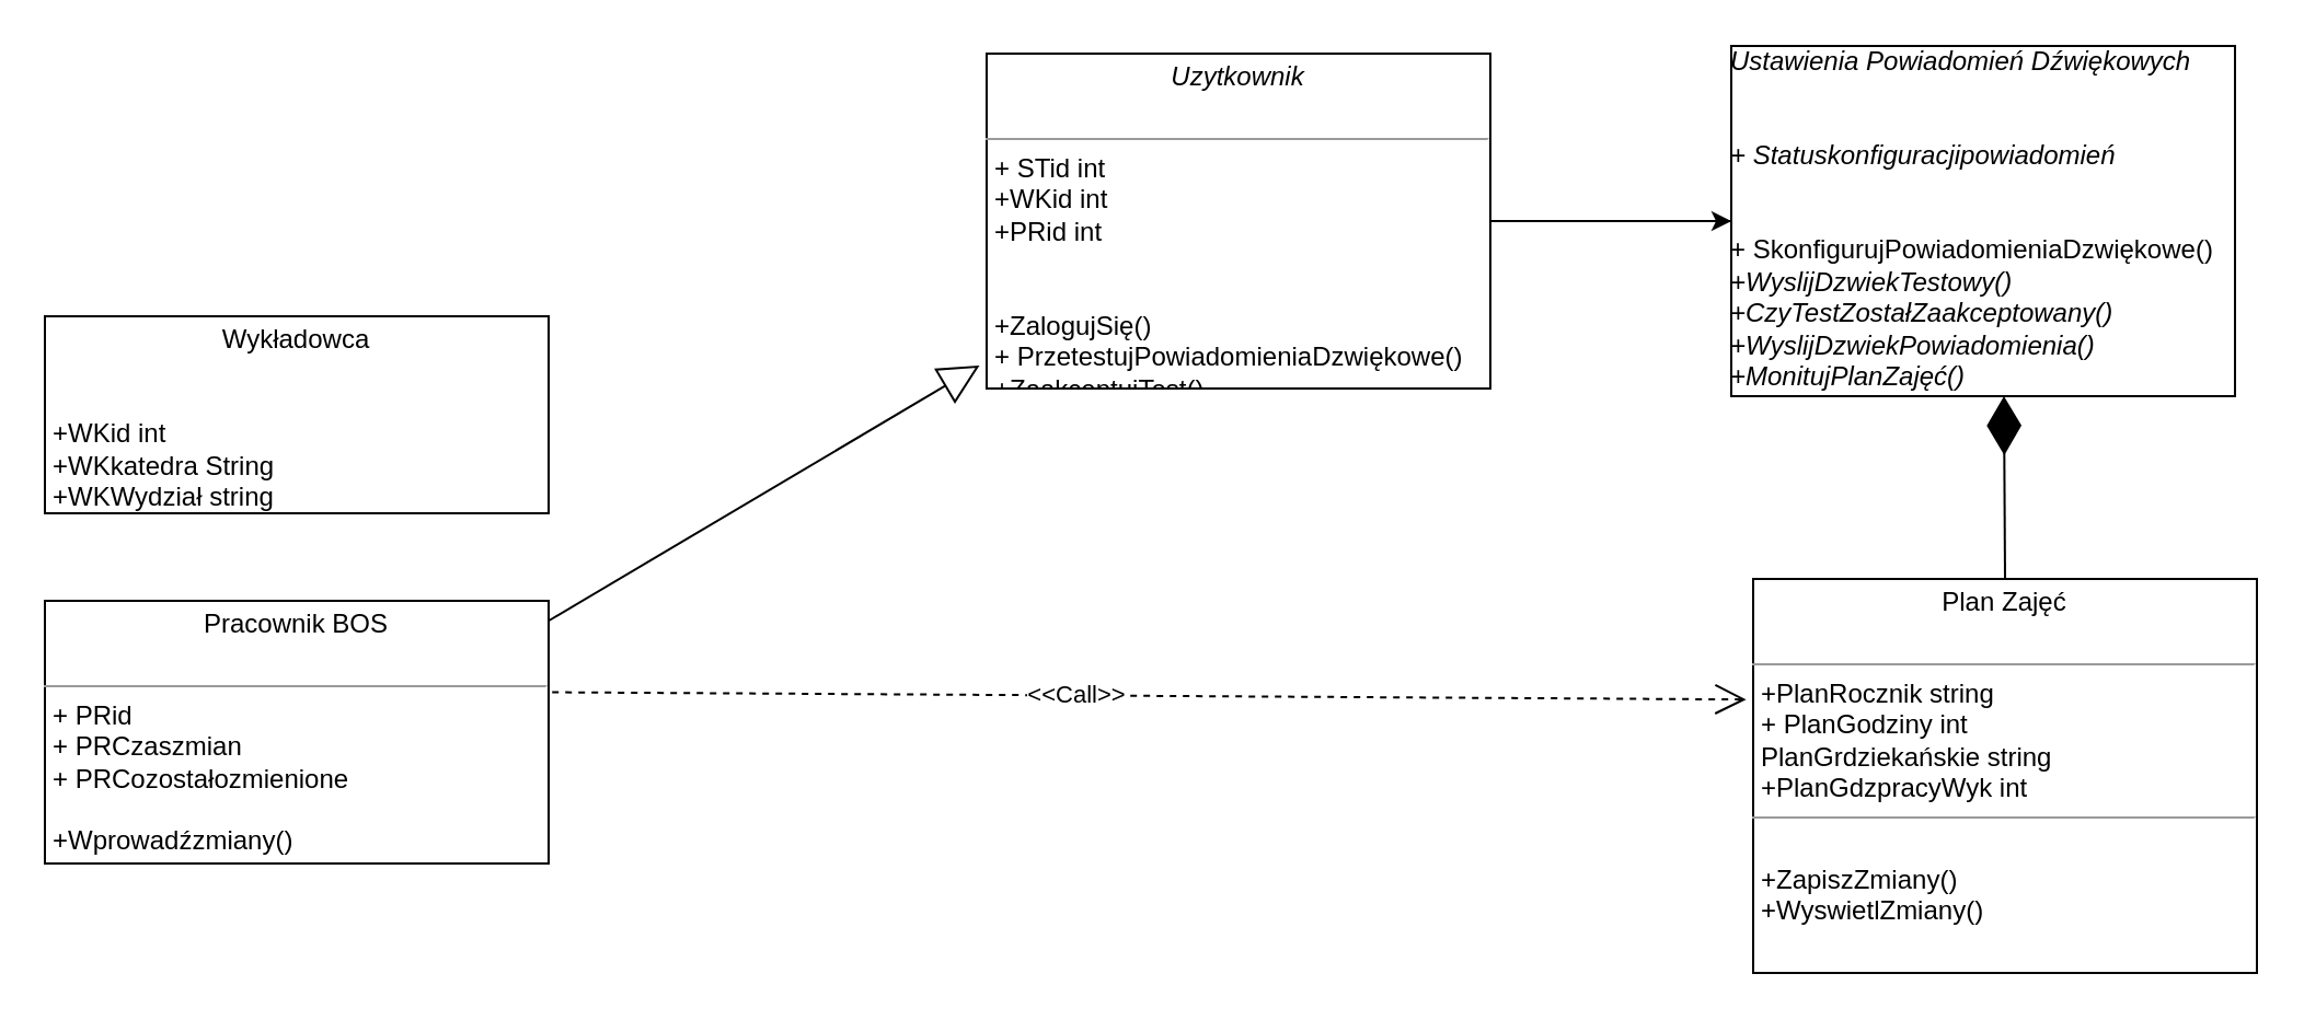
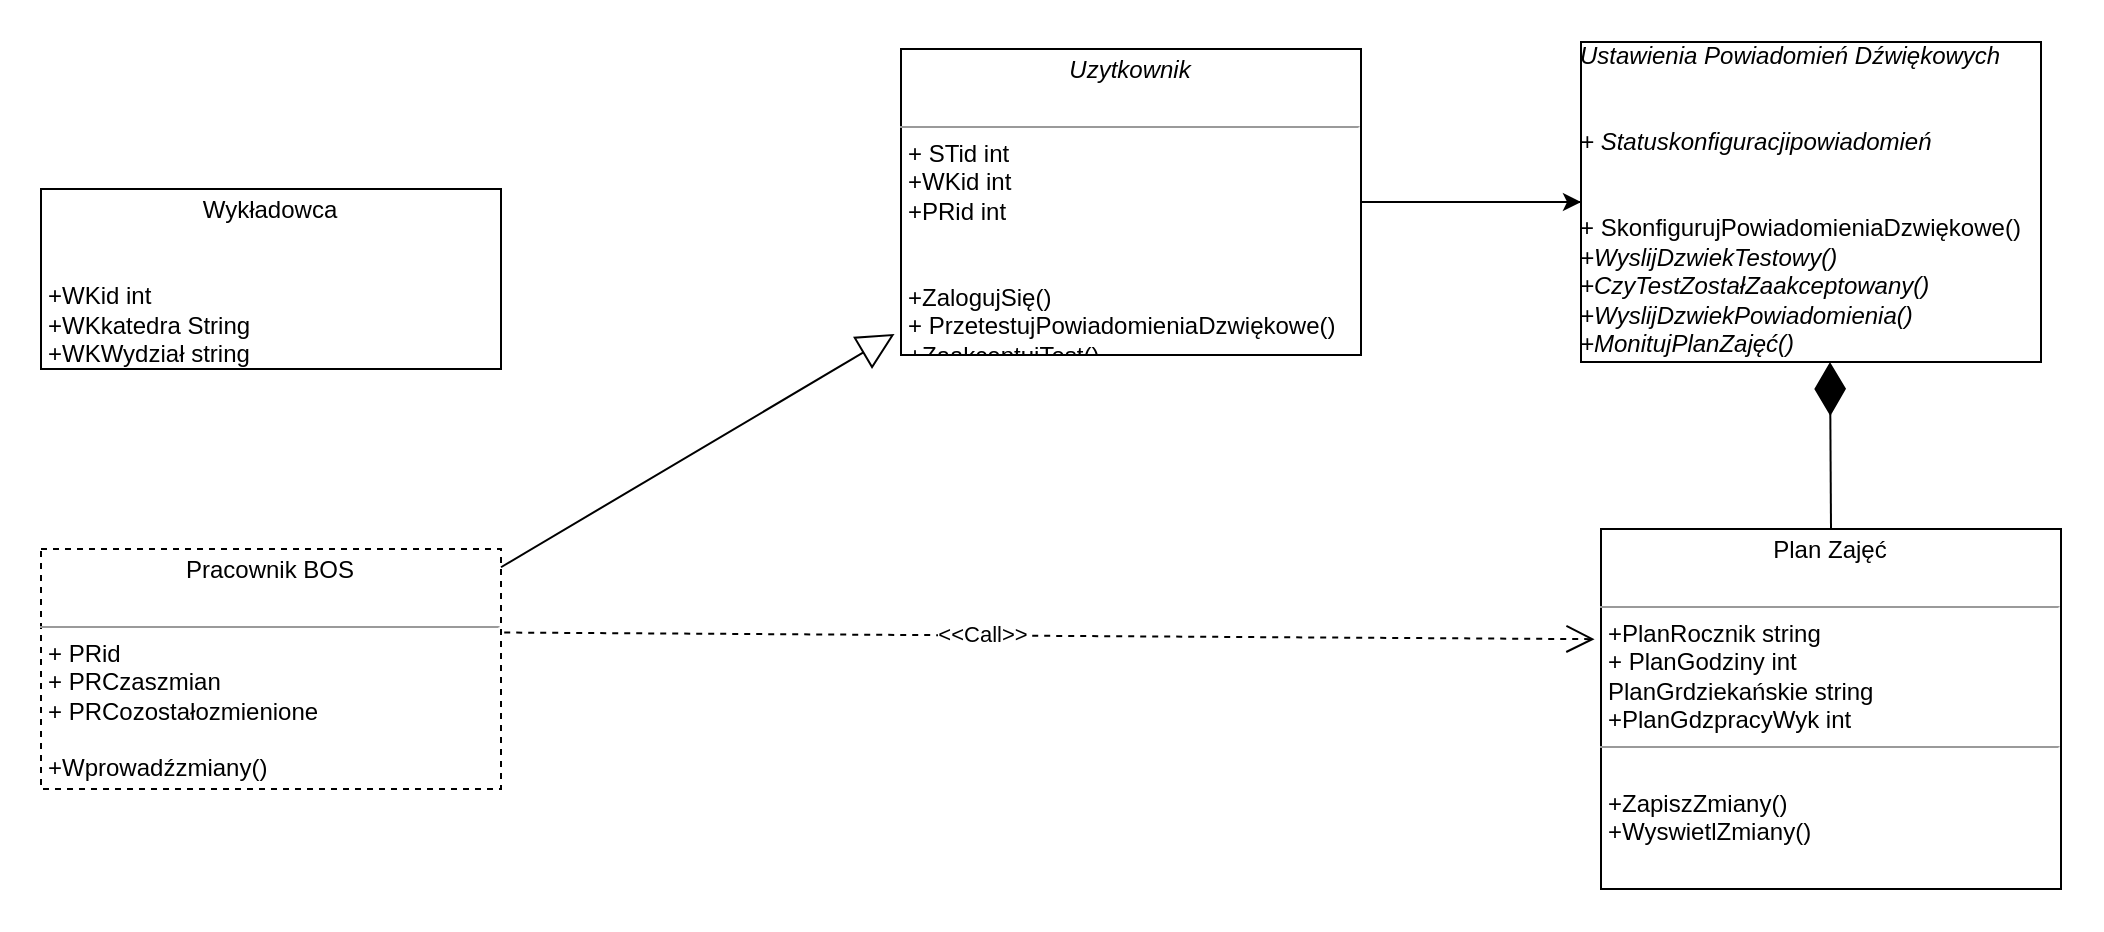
- <mxCell id="3" value="&lt;p style=&quot;margin: 0px ; margin-top: 4px ; text-align: center&quot;&gt;Wykładowca&lt;br&gt;&lt;br&gt;&lt;/p&gt;&lt;p style=&quot;margin: 0px ; margin-left: 4px&quot;&gt;&lt;br&gt;&lt;/p&gt;&lt;p style=&quot;margin: 0px ; margin-left: 4px&quot;&gt;+WKid int&lt;/p&gt;&lt;p style=&quot;margin: 0px ; margin-left: 4px&quot;&gt;+WKkatedra String&lt;/p&gt;&lt;p style=&quot;margin: 0px ; margin-left: 4px&quot;&gt;+WKWydział string&lt;/p&gt;&lt;p style=&quot;margin: 0px ; margin-left: 4px&quot;&gt;&lt;br&gt;&lt;/p&gt;&lt;p style=&quot;margin: 0px ; margin-left: 4px&quot;&gt;&lt;br&gt;&lt;/p&gt;" style="verticalAlign=top;align=left;overflow=fill;fontSize=12;fontFamily=Helvetica;html=1;rounded=0;shadow=0;comic=0;labelBackgroundColor=none;strokeWidth=1" parent="1" vertex="1"><mxGeometry x="20" y="144" width="230" height="90" as="geometry" /></mxCell>
+ <mxCell id="3" value="&lt;p style=&quot;margin: 0px ; margin-top: 4px ; text-align: center&quot;&gt;Wykładowca&lt;br&gt;&lt;br&gt;&lt;/p&gt;&lt;p style=&quot;margin: 0px ; margin-left: 4px&quot;&gt;&lt;br&gt;&lt;/p&gt;&lt;p style=&quot;margin: 0px ; margin-left: 4px&quot;&gt;+WKid int&lt;/p&gt;&lt;p style=&quot;margin: 0px ; margin-left: 4px&quot;&gt;+WKkatedra String&lt;/p&gt;&lt;p style=&quot;margin: 0px ; margin-left: 4px&quot;&gt;+WKWydział string&lt;/p&gt;&lt;p style=&quot;margin: 0px ; margin-left: 4px&quot;&gt;&lt;br&gt;&lt;/p&gt;&lt;p style=&quot;margin: 0px ; margin-left: 4px&quot;&gt;&lt;br&gt;&lt;/p&gt;" style="verticalAlign=top;align=left;overflow=fill;fontSize=12;fontFamily=Helvetica;html=1;rounded=0;shadow=0;comic=0;labelBackgroundColor=none;strokeWidth=1" parent="1" vertex="1"><mxGeometry x="20" y="94" width="230" height="90" as="geometry" /></mxCell>
- <mxCell id="6" value="&lt;p style=&quot;margin: 0px ; margin-top: 4px ; text-align: center&quot;&gt;Pracownik BOS&lt;br&gt;&lt;br&gt;&lt;/p&gt;&lt;hr size=&quot;1&quot;&gt;&lt;p style=&quot;margin: 0px ; margin-left: 4px&quot;&gt;+ PRid&lt;/p&gt;&lt;p style=&quot;margin: 0px ; margin-left: 4px&quot;&gt;+ PRCzaszmian&lt;/p&gt;&lt;p style=&quot;margin: 0px ; margin-left: 4px&quot;&gt;+ PRCozostałozmienione&lt;/p&gt;&lt;p style=&quot;margin: 0px ; margin-left: 4px&quot;&gt;&lt;br&gt;&lt;/p&gt;&lt;p style=&quot;margin: 0px ; margin-left: 4px&quot;&gt;+Wprowadźzmiany()&lt;/p&gt;&lt;p style=&quot;margin: 0px ; margin-left: 4px&quot;&gt;&lt;br&gt;&lt;/p&gt;" style="verticalAlign=top;align=left;overflow=fill;fontSize=12;fontFamily=Helvetica;html=1;rounded=0;shadow=0;comic=0;labelBackgroundColor=none;strokeWidth=1" parent="1" vertex="1"><mxGeometry x="20" y="274" width="230" height="120" as="geometry" /></mxCell>
+ <mxCell id="6" value="&lt;p style=&quot;margin: 0px ; margin-top: 4px ; text-align: center&quot;&gt;Pracownik BOS&lt;br&gt;&lt;br&gt;&lt;/p&gt;&lt;hr size=&quot;1&quot;&gt;&lt;p style=&quot;margin: 0px ; margin-left: 4px&quot;&gt;+ PRid&lt;/p&gt;&lt;p style=&quot;margin: 0px ; margin-left: 4px&quot;&gt;+ PRCzaszmian&lt;/p&gt;&lt;p style=&quot;margin: 0px ; margin-left: 4px&quot;&gt;+ PRCozostałozmienione&lt;/p&gt;&lt;p style=&quot;margin: 0px ; margin-left: 4px&quot;&gt;&lt;br&gt;&lt;/p&gt;&lt;p style=&quot;margin: 0px ; margin-left: 4px&quot;&gt;+Wprowadźzmiany()&lt;/p&gt;&lt;p style=&quot;margin: 0px ; margin-left: 4px&quot;&gt;&lt;br&gt;&lt;/p&gt;" style="verticalAlign=top;align=left;overflow=fill;fontSize=12;fontFamily=Helvetica;html=1;rounded=0;shadow=0;comic=0;labelBackgroundColor=none;strokeWidth=1;dashed=1;" parent="1" vertex="1"><mxGeometry x="20" y="274" width="230" height="120" as="geometry" /></mxCell>
